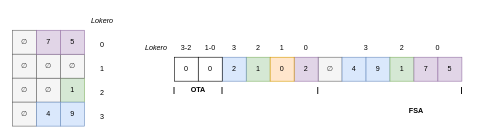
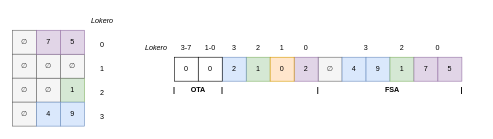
- <mxCell id="29" value="3-2" style="text;html=1;strokeColor=none;fillColor=none;align=center;verticalAlign=middle;whiteSpace=wrap;rounded=0;" parent="1" vertex="1"><mxGeometry x="280" y="65" width="60" height="30" as="geometry" /></mxCell>
+ <mxCell id="29" value="3-7" style="text;html=1;strokeColor=none;fillColor=none;align=center;verticalAlign=middle;whiteSpace=wrap;rounded=0;" parent="1" vertex="1"><mxGeometry x="280" y="65" width="60" height="30" as="geometry" /></mxCell>
- <mxCell id="44" value="FSA" style="text;html=1;strokeColor=none;fillColor=none;align=center;verticalAlign=middle;whiteSpace=wrap;rounded=0;fontStyle=1" parent="1" vertex="1"><mxGeometry x="664" y="170" width="60" height="30" as="geometry" /></mxCell>
+ <mxCell id="44" value="FSA" style="text;html=1;strokeColor=none;fillColor=none;align=center;verticalAlign=middle;whiteSpace=wrap;rounded=0;fontStyle=1" parent="1" vertex="1"><mxGeometry x="624" y="135" width="60" height="30" as="geometry" /></mxCell>
